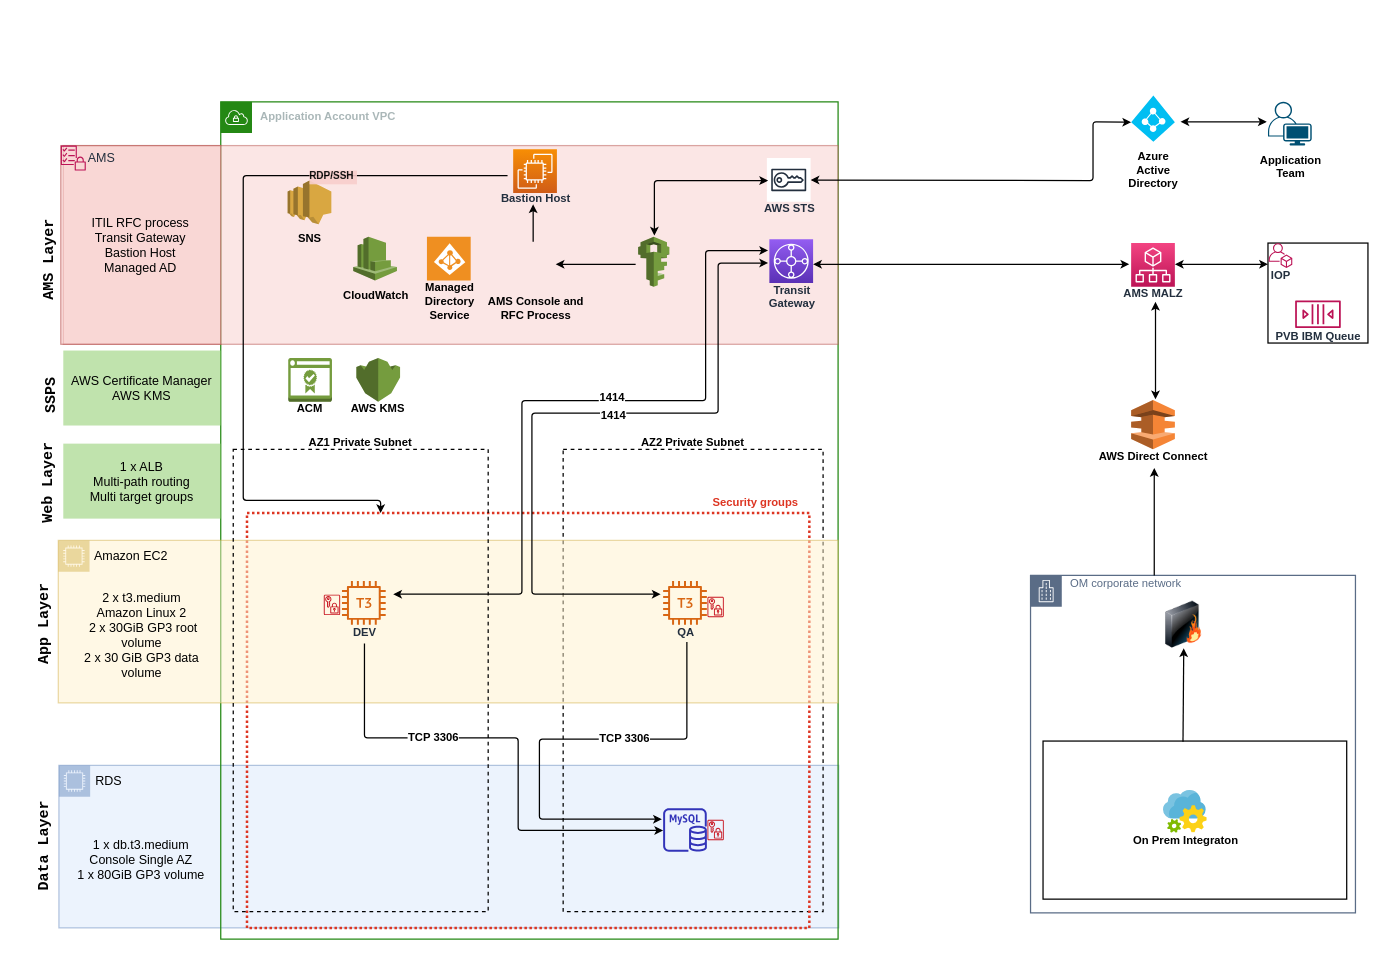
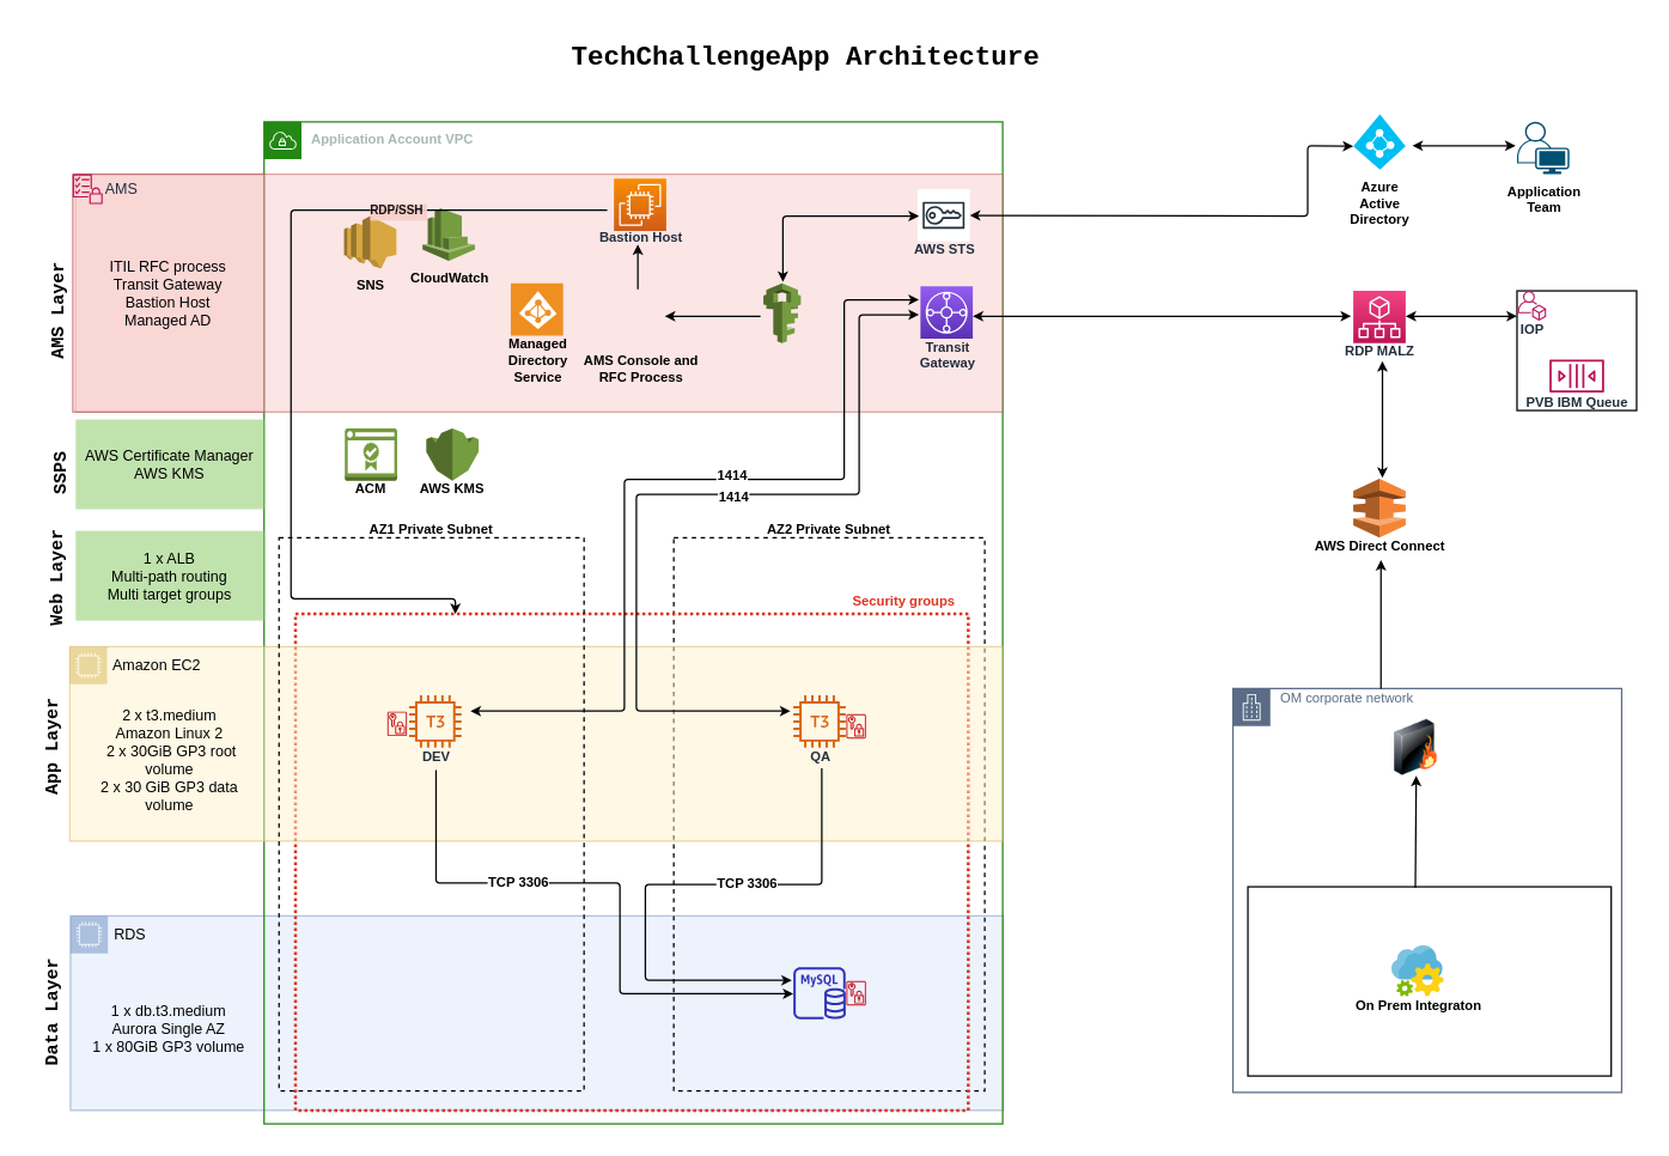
+ <mxCell id="21" value="&lt;font style=&quot;font-size: 18px&quot;&gt;TechChallengeApp Architecture&lt;/font&gt;" style="text;html=1;resizable=0;autosize=1;align=center;verticalAlign=top;points=[];fillColor=none;strokeColor=none;rounded=0;fontSize=22;spacing=0;fontFamily=Courier New;shadow=0;comic=0;glass=0;labelBorderColor=none;fontStyle=1" parent="1" vertex="1"><mxGeometry x="373" y="20" width="330" height="30" as="geometry" /></mxCell>
- <mxCell id="32" value="CloudWatch" style="outlineConnect=0;dashed=0;verticalLabelPosition=bottom;verticalAlign=top;align=center;html=1;shape=mxgraph.aws3.cloudwatch;fillColor=#759C3E;gradientColor=none;fontSize=9;fontStyle=1" parent="1" vertex="1"><mxGeometry x="282" y="189" width="35" height="35" as="geometry" /></mxCell>
+ <mxCell id="32" value="CloudWatch" style="outlineConnect=0;dashed=0;verticalLabelPosition=bottom;verticalAlign=top;align=center;html=1;shape=mxgraph.aws3.cloudwatch;fillColor=#759C3E;gradientColor=none;fontSize=9;fontStyle=1" parent="1" vertex="1"><mxGeometry x="282" y="139" width="35" height="35" as="geometry" /></mxCell>
- <mxCell id="45" value="AMS MALZ" style="outlineConnect=0;fontColor=#232F3E;gradientColor=#F34482;gradientDirection=north;fillColor=#BC1356;strokeColor=#ffffff;dashed=0;verticalLabelPosition=bottom;verticalAlign=top;align=center;html=1;fontSize=9;fontStyle=1;aspect=fixed;shape=mxgraph.aws4.resourceIcon;resIcon=mxgraph.aws4.organizations;spacing=-4;" parent="1" vertex="1"><mxGeometry x="904.5" y="194" width="35" height="35" as="geometry" /></mxCell>
+ <mxCell id="45" value="RDP MALZ" style="outlineConnect=0;fontColor=#232F3E;gradientColor=#F34482;gradientDirection=north;fillColor=#BC1356;strokeColor=#ffffff;dashed=0;verticalLabelPosition=bottom;verticalAlign=top;align=center;html=1;fontSize=9;fontStyle=1;aspect=fixed;shape=mxgraph.aws4.resourceIcon;resIcon=mxgraph.aws4.organizations;spacing=-4;" parent="1" vertex="1"><mxGeometry x="904.5" y="194" width="35" height="35" as="geometry" /></mxCell>
- <mxCell id="17" value="&lt;div style=&quot;font-size: 10px&quot;&gt;1 x db.t3.medium&lt;/div&gt;&lt;div style=&quot;font-size: 10px&quot;&gt;Console Single AZ&lt;/div&gt;&lt;div style=&quot;font-size: 10px&quot;&gt;1 x 80GiB GP3 volume&lt;br&gt;&lt;/div&gt;" style="rounded=0;whiteSpace=wrap;html=1;align=center;opacity=60;fontSize=10;glass=0;strokeColor=none;fillColor=none;" parent="1" vertex="1"><mxGeometry x="49" y="622.41" width="127" height="128.59" as="geometry" /></mxCell>
+ <mxCell id="17" value="&lt;div style=&quot;font-size: 10px&quot;&gt;1 x db.t3.medium&lt;/div&gt;&lt;div style=&quot;font-size: 10px&quot;&gt;Aurora Single AZ&lt;/div&gt;&lt;div style=&quot;font-size: 10px&quot;&gt;1 x 80GiB GP3 volume&lt;br&gt;&lt;/div&gt;" style="rounded=0;whiteSpace=wrap;html=1;align=center;opacity=60;fontSize=10;glass=0;strokeColor=none;fillColor=none;" parent="1" vertex="1"><mxGeometry x="49" y="622.41" width="127" height="128.59" as="geometry" /></mxCell>
